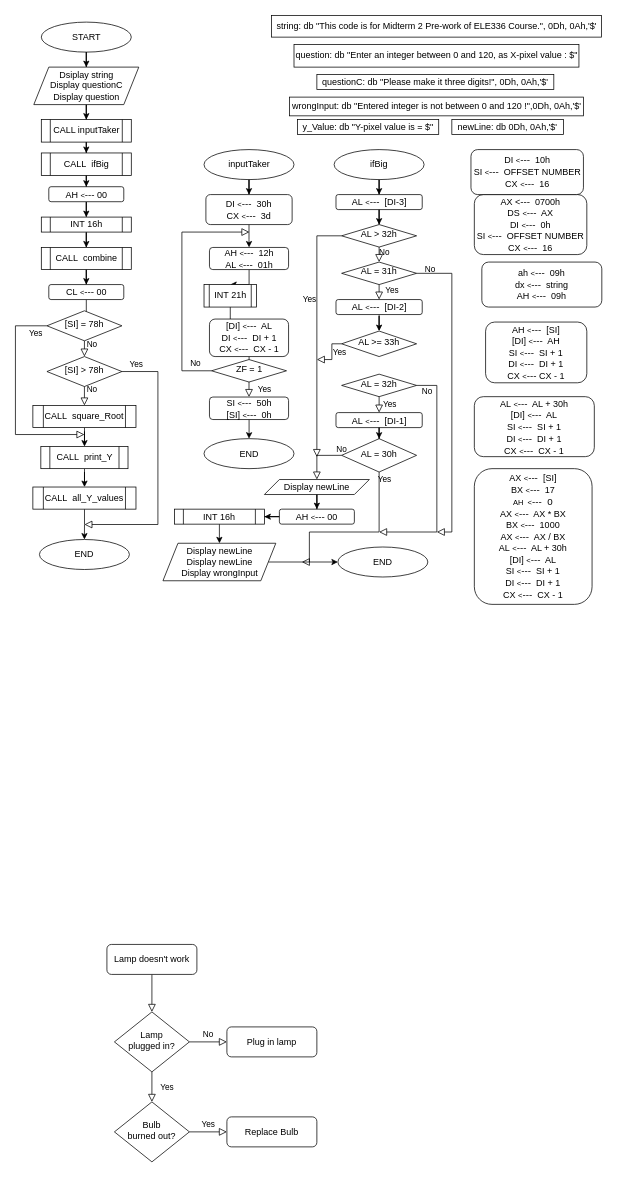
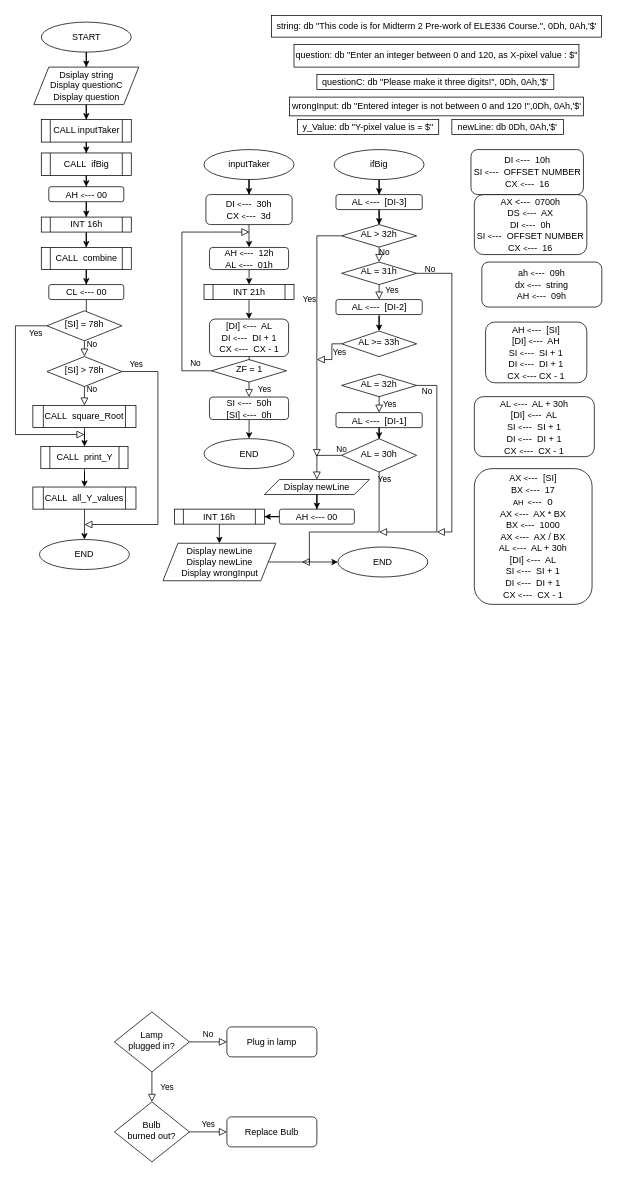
- <mxCell id="61" value="INT 21h" style="shape=process;whiteSpace=wrap;html=1;backgroundOutline=1;" vertex="1" parent="1"><mxGeometry x="271.5" y="379" width="70" height="30" as="geometry" /></mxCell>
+ <mxCell id="61" value="INT 21h" style="shape=process;whiteSpace=wrap;html=1;backgroundOutline=1;" vertex="1" parent="1"><mxGeometry x="271.5" y="379" width="120" height="20" as="geometry" /></mxCell>
- <mxCell id="3" value="Lamp doesn't work" style="rounded=1;whiteSpace=wrap;html=1;fontSize=12;glass=0;strokeWidth=1;shadow=0;" parent="1" vertex="1"><mxGeometry x="142" y="1259" width="120" height="40" as="geometry" /></mxCell>
- <mxCell id="2" value="" style="rounded=0;html=1;jettySize=auto;orthogonalLoop=1;fontSize=11;endArrow=block;endFill=0;endSize=8;strokeWidth=1;shadow=0;labelBackgroundColor=none;edgeStyle=orthogonalEdgeStyle;" parent="1" source="3" target="6" edge="1"><mxGeometry relative="1" as="geometry" /></mxCell>
